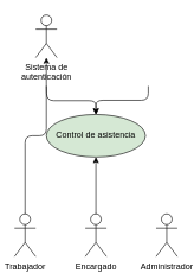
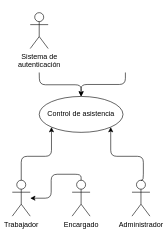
- <mxCell id="3" style="edgeStyle=orthogonalEdgeStyle;html=1;exitX=0.5;exitY=0;exitDx=0;exitDy=0;exitPerimeter=0;strokeColor=#000000;" parent="1" source="4" target="10" edge="1"><mxGeometry relative="1" as="geometry" /></mxCell>
+ <mxCell id="3" style="edgeStyle=orthogonalEdgeStyle;html=1;exitX=0.5;exitY=0;exitDx=0;exitDy=0;exitPerimeter=0;entryX=0;entryY=1;entryDx=0;entryDy=0;strokeColor=#000000;" parent="1" source="4" target="2" edge="1"><mxGeometry relative="1" as="geometry" /></mxCell>
- <mxCell id="2" value="Control de asistencia" style="ellipse;whiteSpace=wrap;html=1;strokeColor=#000000;fillColor=#d5e8d4;fontColor=#000000;" parent="1" vertex="1"><mxGeometry x="65" y="160" width="140" height="60" as="geometry" /></mxCell>
+ <mxCell id="2" value="Control de asistencia" style="ellipse;whiteSpace=wrap;html=1;strokeColor=#000000;fillColor=#FFFFFF;fontColor=#000000;" parent="1" vertex="1"><mxGeometry x="65" y="160" width="140" height="60" as="geometry" /></mxCell>
- <mxCell id="5" style="edgeStyle=orthogonalEdgeStyle;html=1;exitX=0.5;exitY=0;exitDx=0;exitDy=0;exitPerimeter=0;entryX=0.5;entryY=1;entryDx=0;entryDy=0;strokeColor=#000000;" parent="1" source="6" target="2" edge="1"><mxGeometry relative="1" as="geometry" /></mxCell>
+ <mxCell id="5" style="edgeStyle=orthogonalEdgeStyle;html=1;exitX=0.5;exitY=0;exitDx=0;exitDy=0;exitPerimeter=0;strokeColor=#000000;" parent="1" source="6" target="4" edge="1"><mxGeometry relative="1" as="geometry" /></mxCell>
+ <mxCell id="7" style="edgeStyle=orthogonalEdgeStyle;html=1;exitX=0.5;exitY=0;exitDx=0;exitDy=0;exitPerimeter=0;entryX=1;entryY=1;entryDx=0;entryDy=0;strokeColor=#000000;" parent="1" source="8" target="2" edge="1"><mxGeometry relative="1" as="geometry"><Array as="points"><mxPoint x="239" y="300" /><mxPoint x="239" y="260" /><mxPoint x="185" y="260" /></Array></mxGeometry></mxCell>
